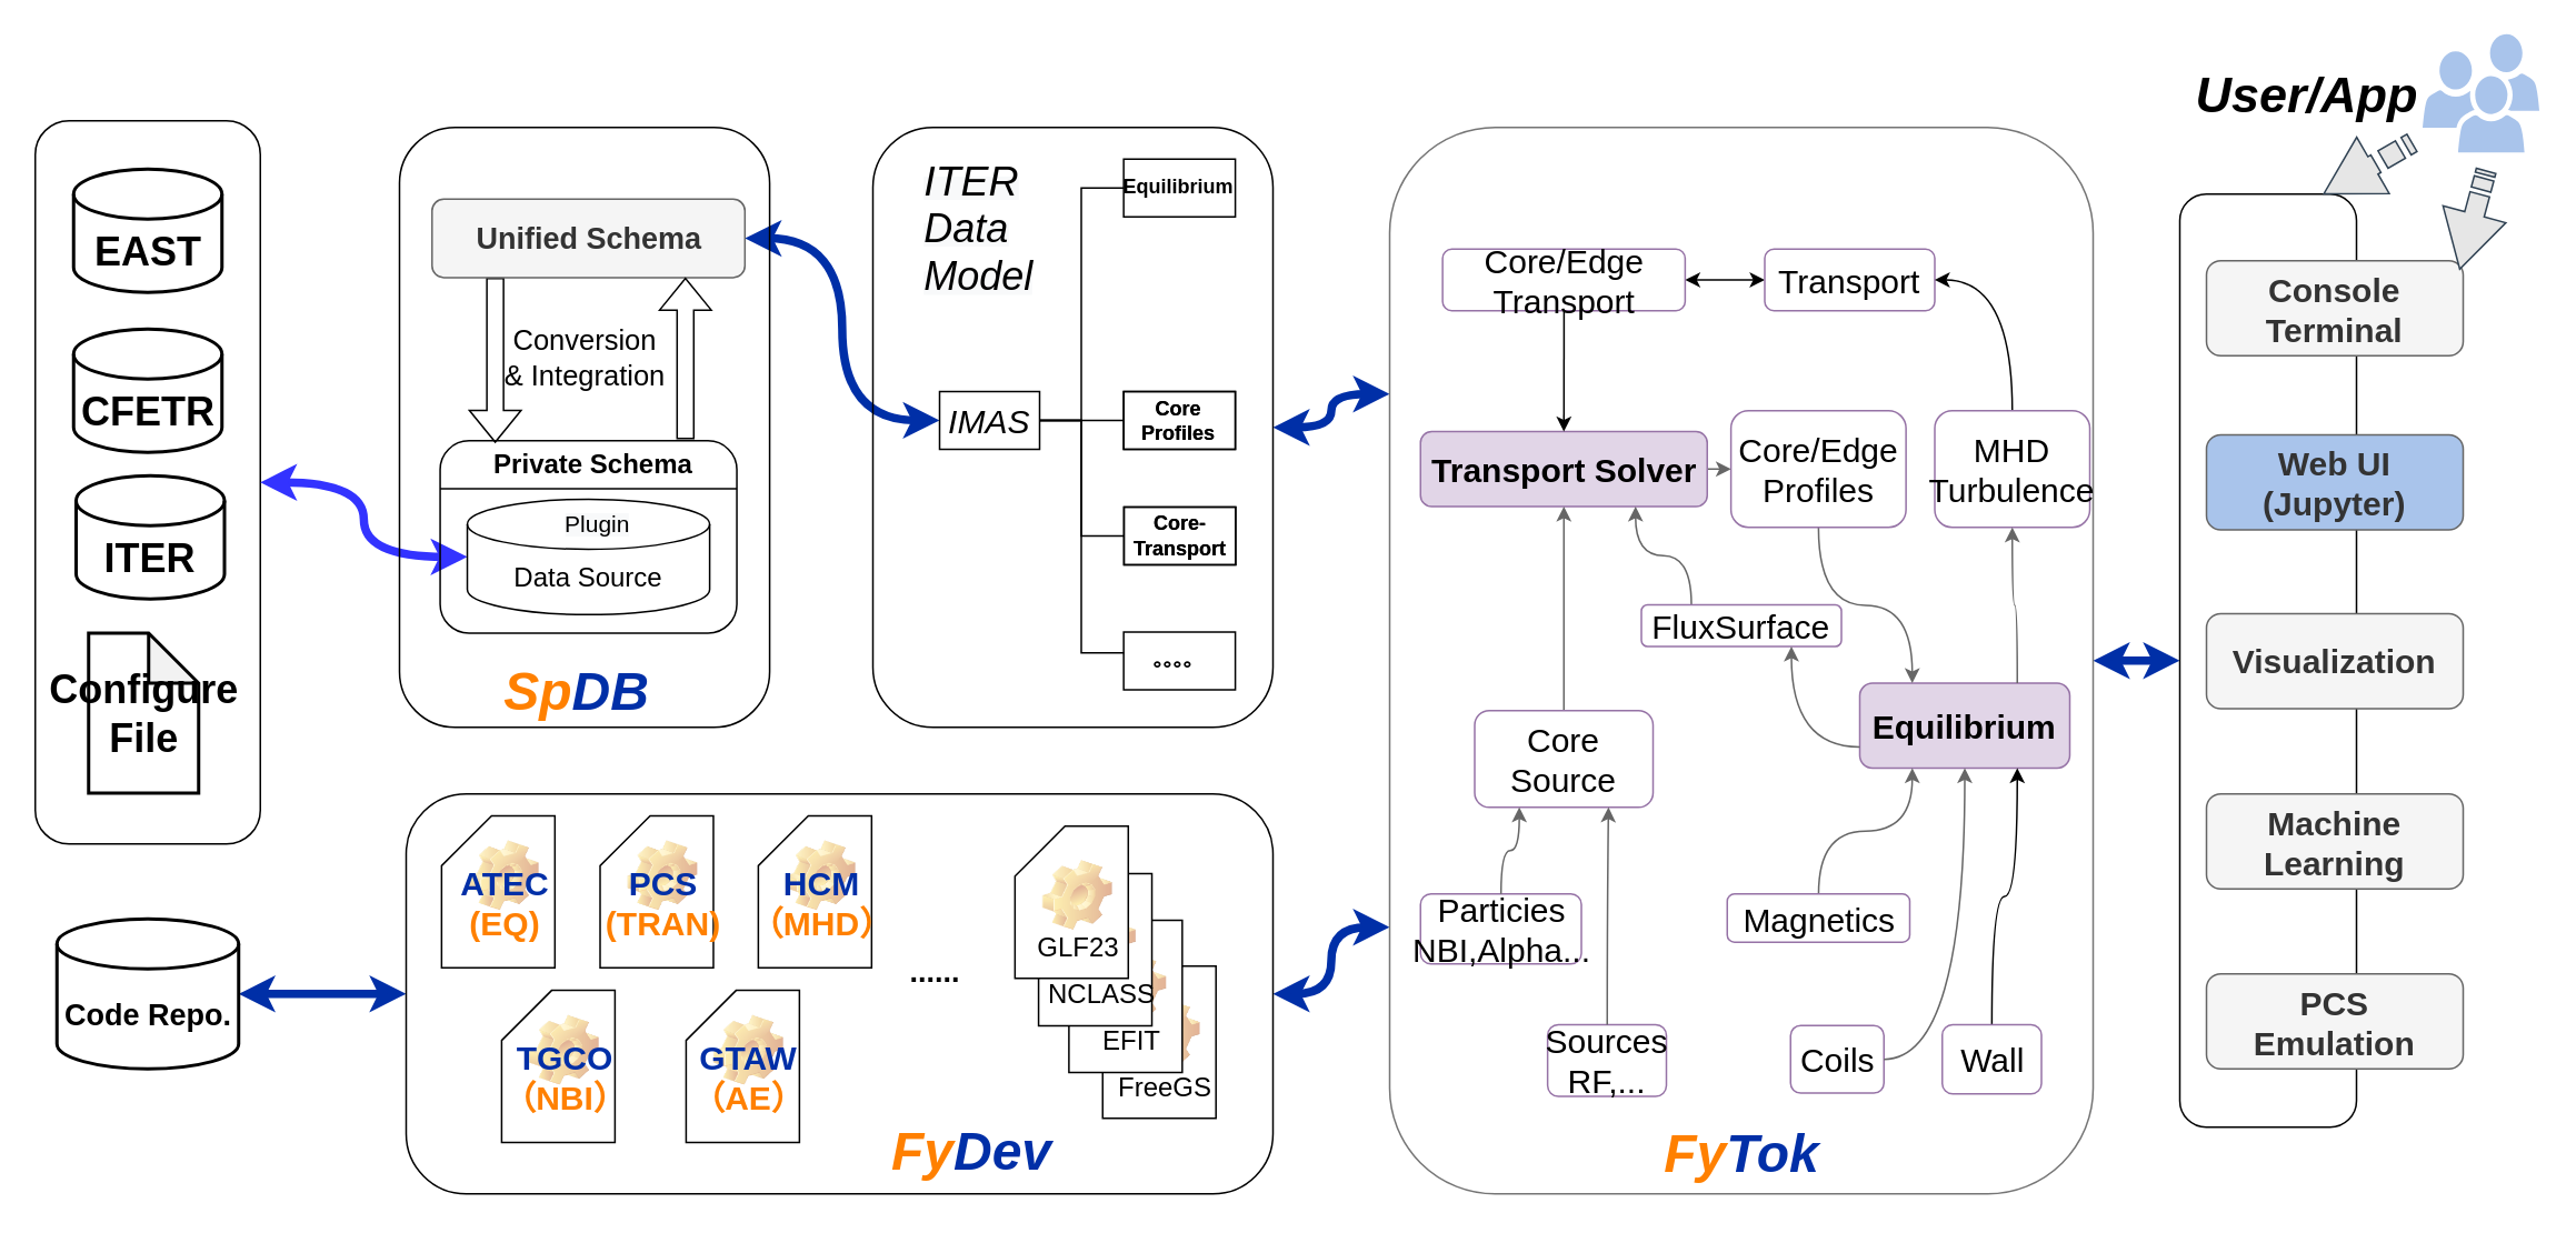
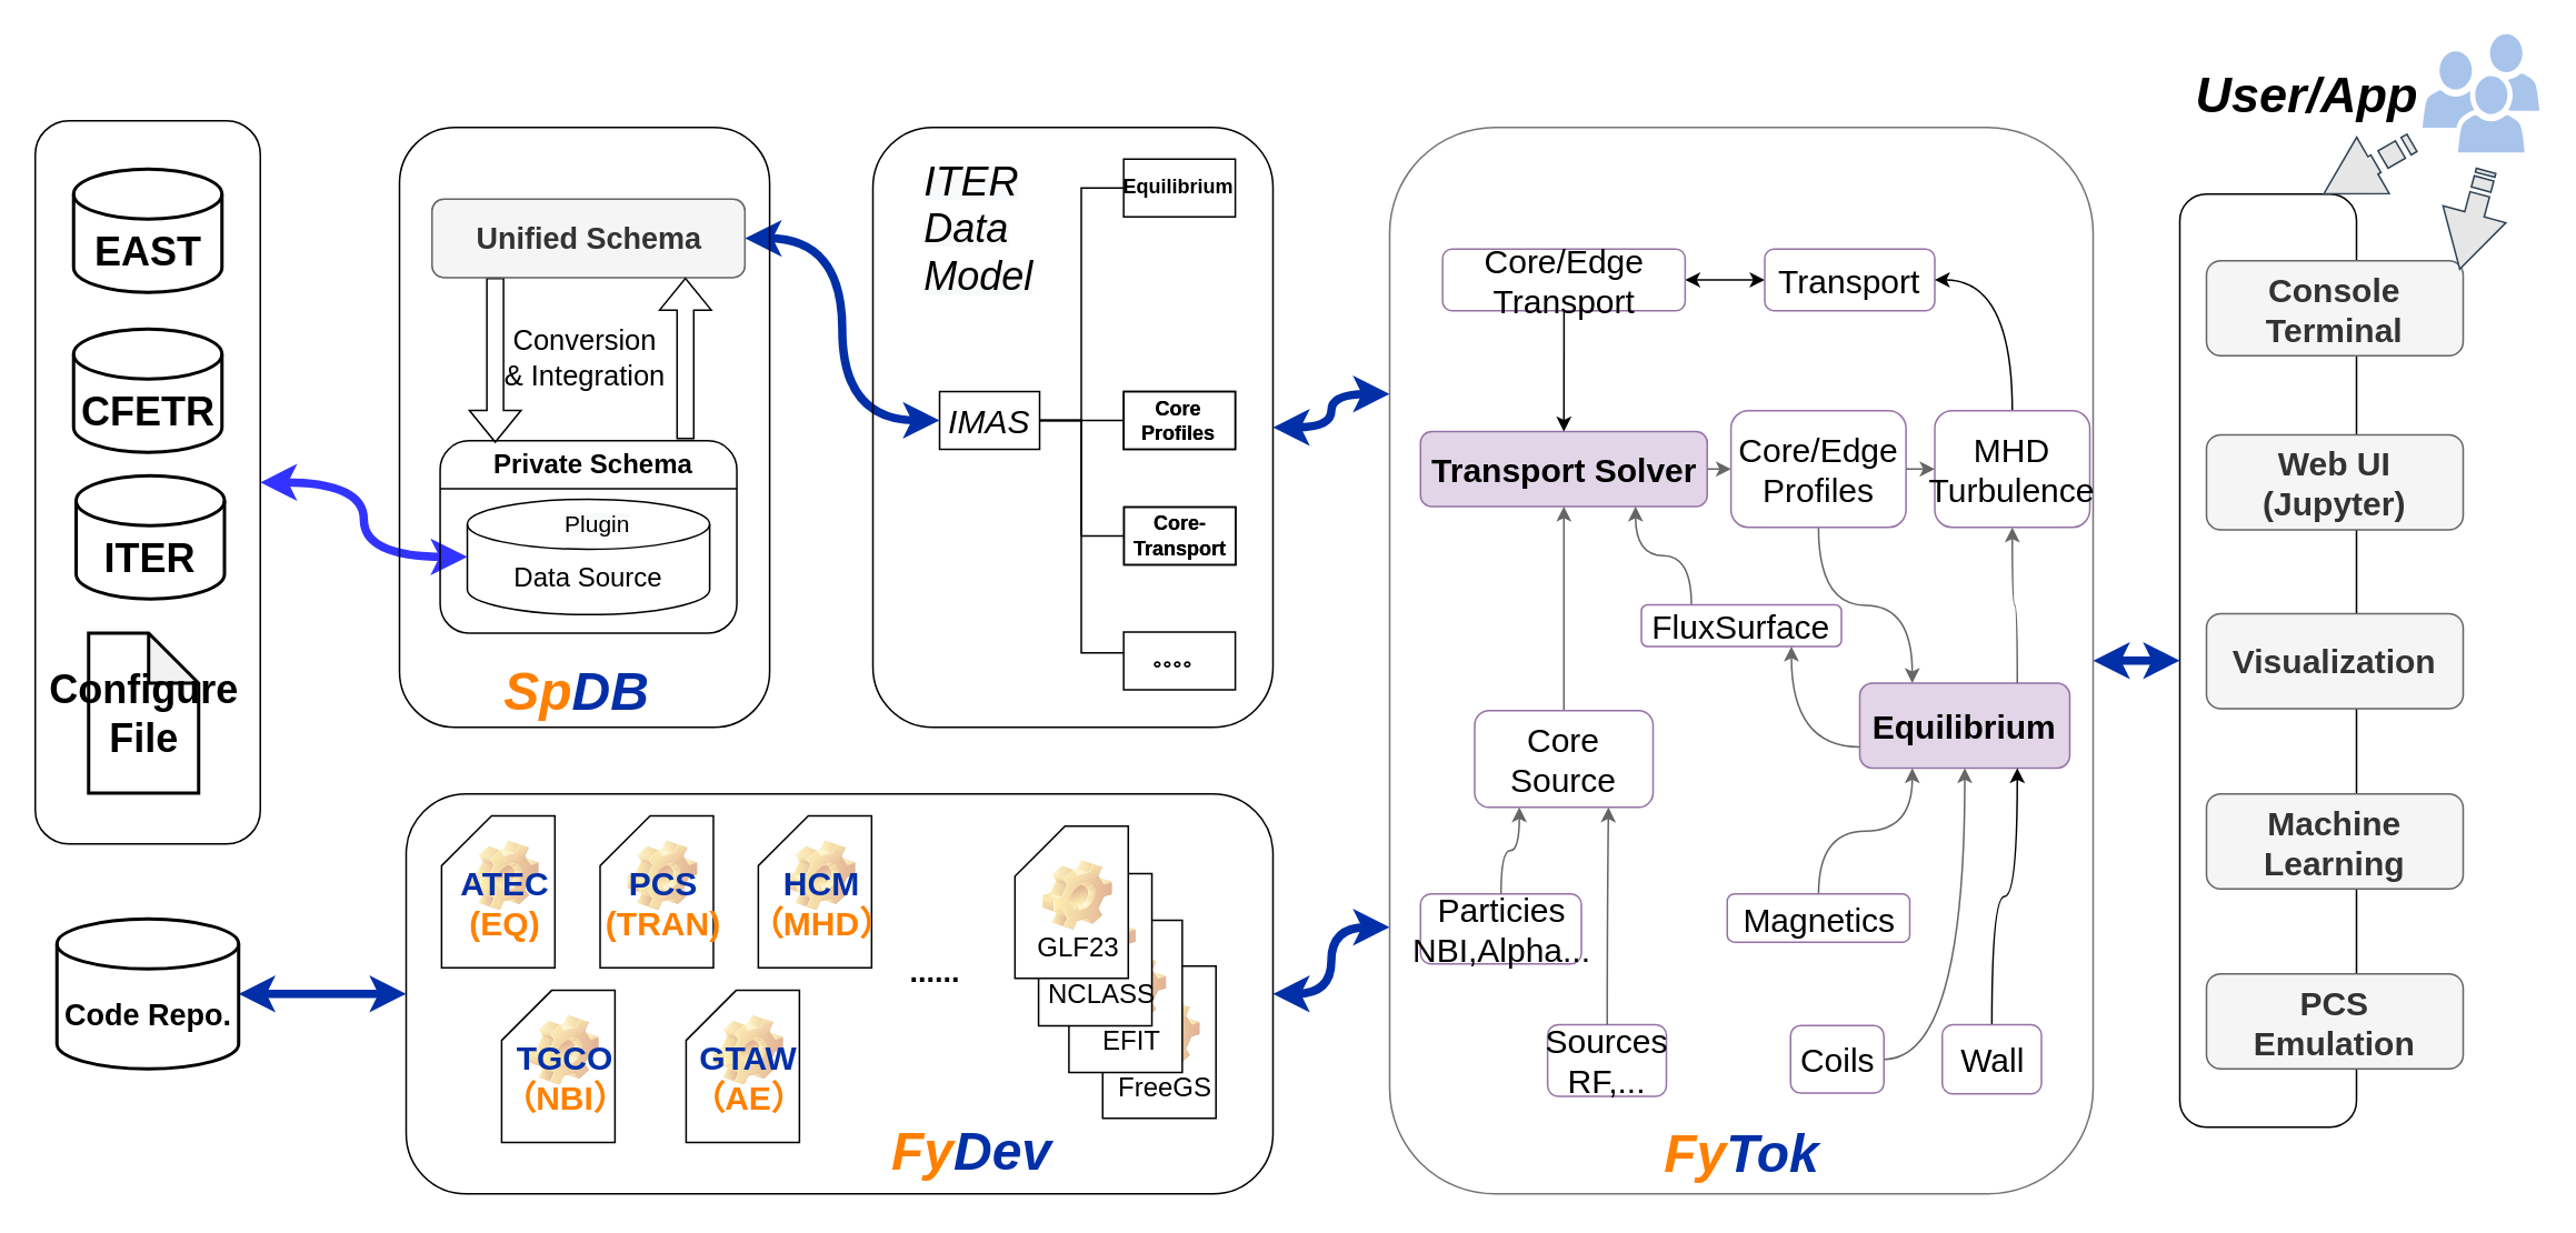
+ <mxCell id="51" style="rounded=0;orthogonalLoop=1;jettySize=auto;html=1;entryX=0;entryY=0.5;entryDx=0;entryDy=0;fillColor=#f5f5f5;strokeColor=#666666;fontSize=20;fontStyle=1;exitX=1;exitY=0.5;exitDx=0;exitDy=0;" parent="32" source="38" target="49" edge="1"><mxGeometry relative="1" as="geometry" /></mxCell>
- <mxCell id="63" value="&lt;font style=&quot;font-size: 20px&quot;&gt;&lt;b&gt;Web UI&lt;br&gt;(Jupyter)&lt;/b&gt;&lt;/font&gt;" style="rounded=1;whiteSpace=wrap;html=1;fillColor=#a9c4eb;strokeColor=#666666;fontColor=#333333;" parent="1" vertex="1"><mxGeometry x="1323" y="260.5" width="154" height="57" as="geometry" /></mxCell>
+ <mxCell id="63" value="&lt;font style=&quot;font-size: 20px&quot;&gt;&lt;b&gt;Web UI&lt;br&gt;(Jupyter)&lt;/b&gt;&lt;/font&gt;" style="rounded=1;whiteSpace=wrap;html=1;fillColor=#f5f5f5;strokeColor=#666666;fontColor=#333333;" parent="1" vertex="1"><mxGeometry x="1323" y="260.5" width="154" height="57" as="geometry" /></mxCell>
